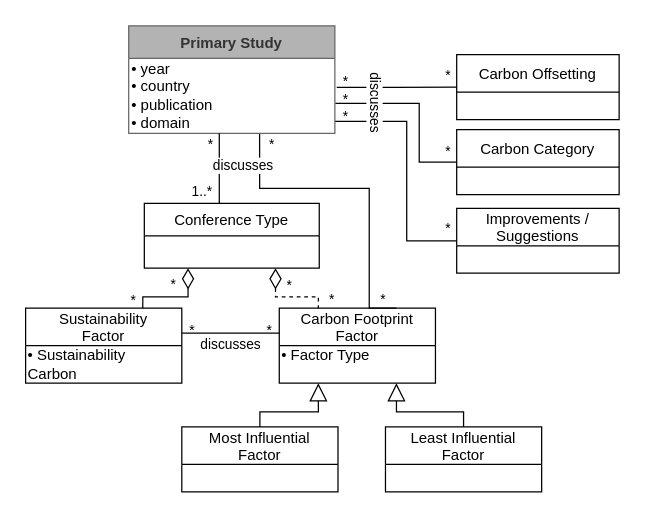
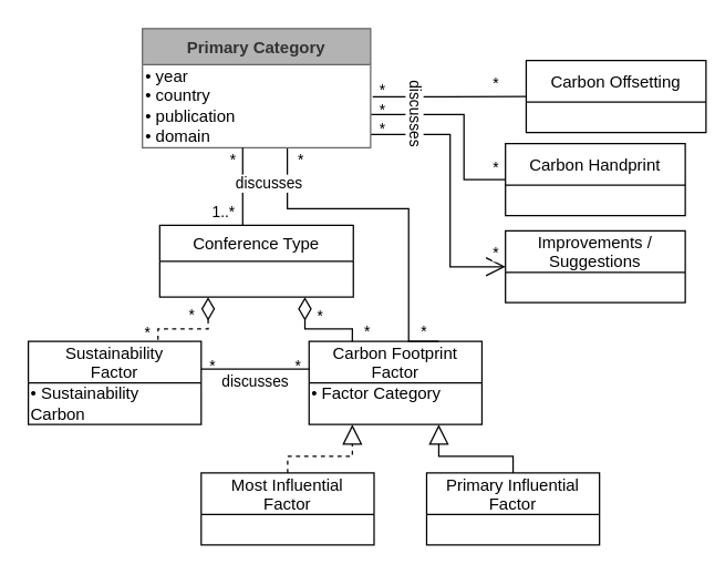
- <mxCell id="14" value="Primary Study" style="swimlane;fontStyle=1;childLayout=stackLayout;horizontal=1;startSize=26;horizontalStack=0;resizeParent=1;resizeParentMax=0;resizeLast=0;collapsible=1;marginBottom=0;strokeColor=#666666;fontColor=#333333;fillColor=#B3B3B3;" vertex="1" parent="1"><mxGeometry x="102.5" y="20" width="165" height="86" as="geometry" /></mxCell>
+ <mxCell id="14" value="Primary Category" style="swimlane;fontStyle=1;childLayout=stackLayout;horizontal=1;startSize=26;horizontalStack=0;resizeParent=1;resizeParentMax=0;resizeLast=0;collapsible=1;marginBottom=0;strokeColor=#666666;fontColor=#333333;fillColor=#B3B3B3;" vertex="1" parent="1"><mxGeometry x="102.5" y="20" width="165" height="86" as="geometry" /></mxCell>
- <mxCell id="19" value="Carbon Offsetting" style="swimlane;fontStyle=0;childLayout=stackLayout;horizontal=1;startSize=30;fillColor=none;horizontalStack=0;resizeParent=1;resizeParentMax=0;resizeLast=0;collapsible=1;marginBottom=0;" vertex="1" parent="1"><mxGeometry x="365" y="43" width="130" height="52" as="geometry"><mxRectangle x="400" y="160" width="120" height="30" as="alternateBounds" /></mxGeometry></mxCell>
+ <mxCell id="19" value="Carbon Offsetting" style="swimlane;fontStyle=0;childLayout=stackLayout;horizontal=1;startSize=30;fillColor=none;horizontalStack=0;resizeParent=1;resizeParentMax=0;resizeLast=0;collapsible=1;marginBottom=0;" vertex="1" parent="1"><mxGeometry x="380" y="43" width="130" height="52" as="geometry"><mxRectangle x="400" y="160" width="120" height="30" as="alternateBounds" /></mxGeometry></mxCell>
- <mxCell id="20" value="Carbon Category" style="swimlane;fontStyle=0;childLayout=stackLayout;horizontal=1;startSize=30;fillColor=none;horizontalStack=0;resizeParent=1;resizeParentMax=0;resizeLast=0;collapsible=1;marginBottom=0;" vertex="1" parent="1"><mxGeometry x="365" y="103" width="130" height="52" as="geometry"><mxRectangle x="400" y="160" width="120" height="30" as="alternateBounds" /></mxGeometry></mxCell>
+ <mxCell id="20" value="Carbon Handprint" style="swimlane;fontStyle=0;childLayout=stackLayout;horizontal=1;startSize=30;fillColor=none;horizontalStack=0;resizeParent=1;resizeParentMax=0;resizeLast=0;collapsible=1;marginBottom=0;" vertex="1" parent="1"><mxGeometry x="365" y="103" width="130" height="52" as="geometry"><mxRectangle x="400" y="160" width="120" height="30" as="alternateBounds" /></mxGeometry></mxCell>
- <mxCell id="24" value="" style="endArrow=none;endFill=0;endSize=12;html=1;entryX=0;entryY=0.5;entryDx=0;entryDy=0;exitX=1.002;exitY=0.84;exitDx=0;exitDy=0;exitPerimeter=0;edgeStyle=orthogonalEdgeStyle;rounded=0;" edge="1" parent="1" source="15" target="23"><mxGeometry width="160" relative="1" as="geometry"><mxPoint x="277.995" y="88.04" as="sourcePoint" /><mxPoint x="375" y="103" as="targetPoint" /><Array as="points"><mxPoint x="325" y="96" /><mxPoint x="325" y="192" /></Array></mxGeometry></mxCell>
+ <mxCell id="24" value="" style="endArrow=open;endFill=0;endSize=12;html=1;entryX=0;entryY=0.5;entryDx=0;entryDy=0;exitX=1.002;exitY=0.84;exitDx=0;exitDy=0;exitPerimeter=0;edgeStyle=orthogonalEdgeStyle;rounded=0;" edge="1" parent="1" source="15" target="23"><mxGeometry width="160" relative="1" as="geometry"><mxPoint x="277.995" y="88.04" as="sourcePoint" /><mxPoint x="375" y="103" as="targetPoint" /><Array as="points"><mxPoint x="325" y="96" /><mxPoint x="325" y="192" /></Array></mxGeometry></mxCell>
- <mxCell id="13" value="" style="endArrow=none;html=1;endSize=12;startArrow=diamondThin;startSize=14;startFill=0;edgeStyle=orthogonalEdgeStyle;entryX=0.75;entryY=0;entryDx=0;entryDy=0;rounded=0;endFill=0;exitX=0.25;exitY=1;exitDx=0;exitDy=0;" edge="1" parent="1" source="3" target="11"><mxGeometry relative="1" as="geometry"><mxPoint x="165" y="240" as="sourcePoint" /><mxPoint x="295" y="278" as="targetPoint" /><Array as="points"><mxPoint x="150" y="237" /><mxPoint x="114" y="237" /></Array></mxGeometry></mxCell>
+ <mxCell id="13" value="" style="endArrow=none;html=1;endSize=12;startArrow=diamondThin;startSize=14;startFill=0;edgeStyle=orthogonalEdgeStyle;entryX=0.75;entryY=0;entryDx=0;entryDy=0;rounded=0;endFill=0;exitX=0.25;exitY=1;exitDx=0;exitDy=0;dashed=1;" edge="1" parent="1" source="3" target="11"><mxGeometry relative="1" as="geometry"><mxPoint x="165" y="240" as="sourcePoint" /><mxPoint x="295" y="278" as="targetPoint" /><Array as="points"><mxPoint x="150" y="237" /><mxPoint x="114" y="237" /></Array></mxGeometry></mxCell>
- <mxCell id="6" value="" style="endArrow=none;html=1;endSize=12;startArrow=diamondThin;startSize=14;startFill=0;edgeStyle=orthogonalEdgeStyle;entryX=0.25;entryY=0;entryDx=0;entryDy=0;rounded=0;endFill=0;exitX=0.75;exitY=1;exitDx=0;exitDy=0;dashed=1;" edge="1" parent="1" source="3" target="4"><mxGeometry relative="1" as="geometry"><mxPoint x="195" y="240" as="sourcePoint" /><mxPoint x="435" y="262" as="targetPoint" /><Array as="points"><mxPoint x="220" y="237" /><mxPoint x="254" y="237" /><mxPoint x="254" y="246" /></Array></mxGeometry></mxCell>
+ <mxCell id="6" value="" style="endArrow=none;html=1;endSize=12;startArrow=diamondThin;startSize=14;startFill=0;edgeStyle=orthogonalEdgeStyle;entryX=0.25;entryY=0;entryDx=0;entryDy=0;rounded=0;endFill=0;exitX=0.75;exitY=1;exitDx=0;exitDy=0;" edge="1" parent="1" source="3" target="4"><mxGeometry relative="1" as="geometry"><mxPoint x="195" y="240" as="sourcePoint" /><mxPoint x="435" y="262" as="targetPoint" /><Array as="points"><mxPoint x="220" y="237" /><mxPoint x="254" y="237" /><mxPoint x="254" y="246" /></Array></mxGeometry></mxCell>
- <mxCell id="5" value="&lt;span&gt;• Factor Type&lt;br&gt;&lt;br&gt;&lt;/span&gt;" style="text;html=1;align=left;verticalAlign=middle;resizable=0;points=[];autosize=1;strokeColor=none;fillColor=none;" vertex="1" parent="4"><mxGeometry y="30" width="125" height="30" as="geometry" /></mxCell>
+ <mxCell id="5" value="&lt;span&gt;• Factor Category&lt;br&gt;&lt;br&gt;&lt;/span&gt;" style="text;html=1;align=left;verticalAlign=middle;resizable=0;points=[];autosize=1;strokeColor=none;fillColor=none;" vertex="1" parent="4"><mxGeometry y="30" width="125" height="30" as="geometry" /></mxCell>
- <mxCell id="9" value="" style="endArrow=block;endFill=0;endSize=12;html=1;entryX=0.25;entryY=1;entryDx=0;entryDy=0;edgeStyle=orthogonalEdgeStyle;rounded=0;exitX=0.5;exitY=0;exitDx=0;exitDy=0;" edge="1" parent="1" source="7" target="4"><mxGeometry width="160" relative="1" as="geometry"><mxPoint x="199" y="336" as="sourcePoint" /><mxPoint x="364" y="396" as="targetPoint" /><Array as="points"><mxPoint x="208" y="329" /><mxPoint x="254" y="329" /></Array></mxGeometry></mxCell>
+ <mxCell id="9" value="" style="endArrow=block;endFill=0;endSize=12;html=1;entryX=0.25;entryY=1;entryDx=0;entryDy=0;edgeStyle=orthogonalEdgeStyle;rounded=0;exitX=0.5;exitY=0;exitDx=0;exitDy=0;dashed=1;" edge="1" parent="1" source="7" target="4"><mxGeometry width="160" relative="1" as="geometry"><mxPoint x="199" y="336" as="sourcePoint" /><mxPoint x="364" y="396" as="targetPoint" /><Array as="points"><mxPoint x="208" y="329" /><mxPoint x="254" y="329" /></Array></mxGeometry></mxCell>
- <mxCell id="8" value="Least Influential&#10;Factor" style="swimlane;fontStyle=0;childLayout=stackLayout;horizontal=1;startSize=30;fillColor=none;horizontalStack=0;resizeParent=1;resizeParentMax=0;resizeLast=0;collapsible=1;marginBottom=0;" vertex="1" parent="1"><mxGeometry x="308" y="341" width="125" height="52" as="geometry"><mxRectangle x="400" y="160" width="120" height="30" as="alternateBounds" /></mxGeometry></mxCell>
+ <mxCell id="8" value="Primary Influential&#10;Factor" style="swimlane;fontStyle=0;childLayout=stackLayout;horizontal=1;startSize=30;fillColor=none;horizontalStack=0;resizeParent=1;resizeParentMax=0;resizeLast=0;collapsible=1;marginBottom=0;" vertex="1" parent="1"><mxGeometry x="308" y="341" width="125" height="52" as="geometry"><mxRectangle x="400" y="160" width="120" height="30" as="alternateBounds" /></mxGeometry></mxCell>
